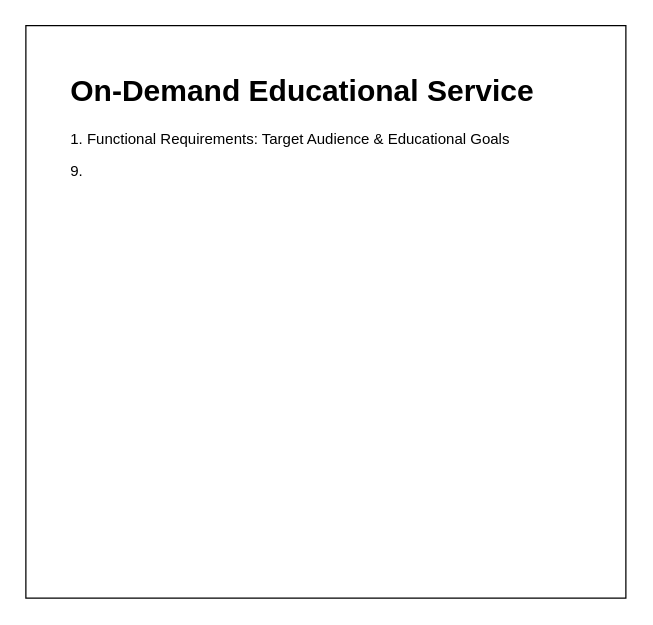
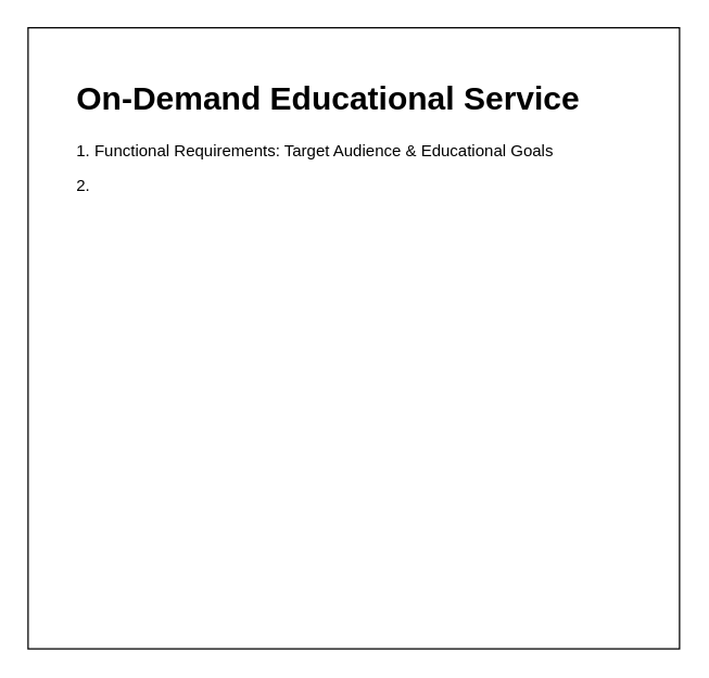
- <mxCell id="4" value="&lt;h1 style=&quot;margin-top: 0px;&quot;&gt;On-Demand Educational Service&lt;/h1&gt;&lt;p&gt;1. Functional Requirements: Target Audience &amp;amp; Educational Goals&lt;/p&gt;&lt;p&gt;9.&amp;nbsp;&lt;/p&gt;" style="text;html=1;whiteSpace=wrap;overflow=hidden;rounded=0;" vertex="1" parent="1"><mxGeometry x="54" y="52" width="446" height="256" as="geometry" /></mxCell>
+ <mxCell id="4" value="&lt;h1 style=&quot;margin-top: 0px;&quot;&gt;On-Demand Educational Service&lt;/h1&gt;&lt;p&gt;1. Functional Requirements: Target Audience &amp;amp; Educational Goals&lt;/p&gt;&lt;p&gt;2.&amp;nbsp;&lt;/p&gt;" style="text;html=1;whiteSpace=wrap;overflow=hidden;rounded=0;" vertex="1" parent="1"><mxGeometry x="54" y="52" width="446" height="256" as="geometry" /></mxCell>
